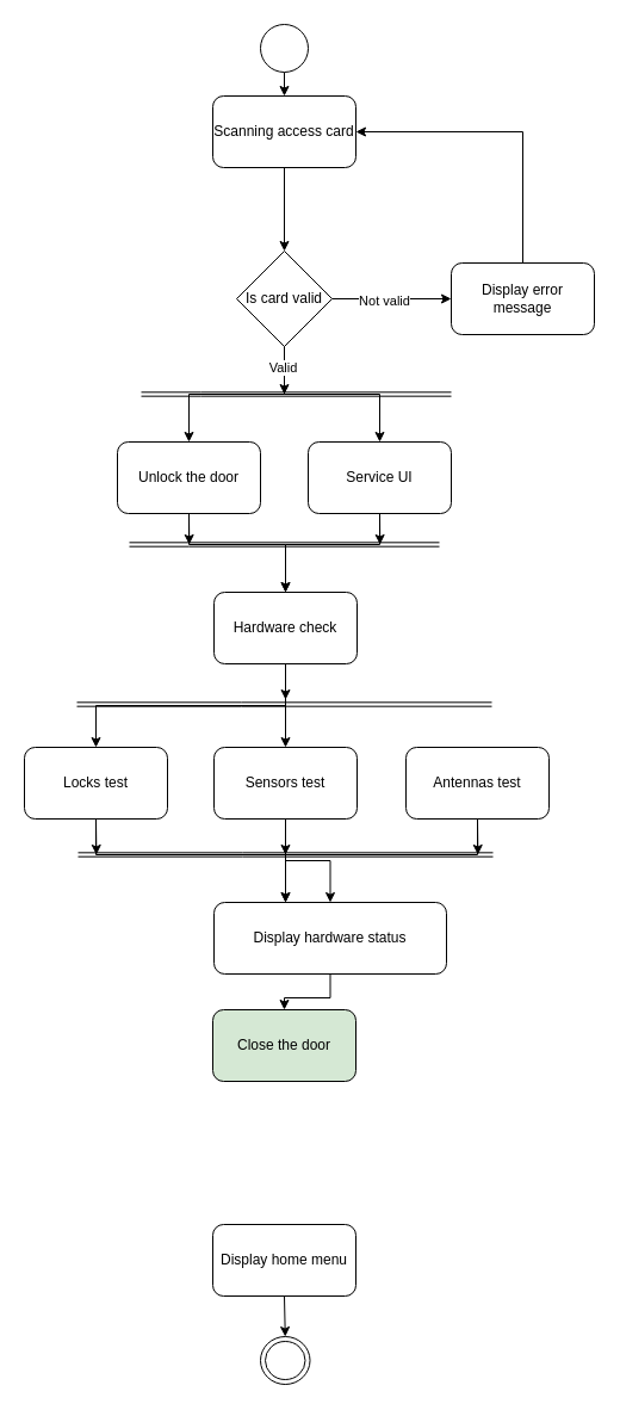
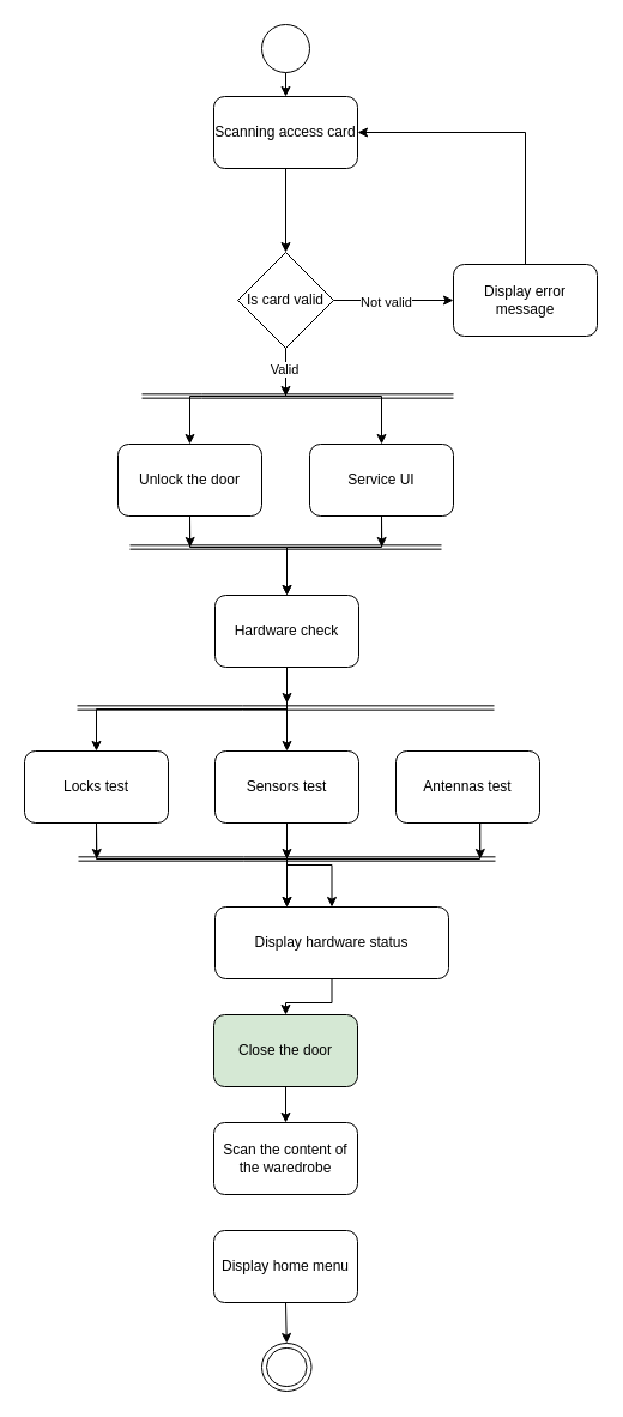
- <mxCell id="40" value="Antennas test" style="rounded=1;whiteSpace=wrap;html=1;" vertex="1" parent="1"><mxGeometry x="340" y="626" width="120" height="60" as="geometry" /></mxCell>
+ <mxCell id="40" value="Antennas test" style="rounded=1;whiteSpace=wrap;html=1;" vertex="1" parent="1"><mxGeometry x="330" y="626" width="120" height="60" as="geometry" /></mxCell>
+ <mxCell id="44" style="edgeStyle=orthogonalEdgeStyle;rounded=0;orthogonalLoop=1;jettySize=auto;html=1;exitX=0.5;exitY=1;exitDx=0;exitDy=0;" edge="1" parent="1" source="45" target="20"><mxGeometry relative="1" as="geometry" /></mxCell>
+ <mxCell id="20" value="Scan the content of the waredrobe" style="rounded=1;whiteSpace=wrap;html=1;" vertex="1" parent="1"><mxGeometry x="178" y="936" width="120" height="60" as="geometry" /></mxCell>
